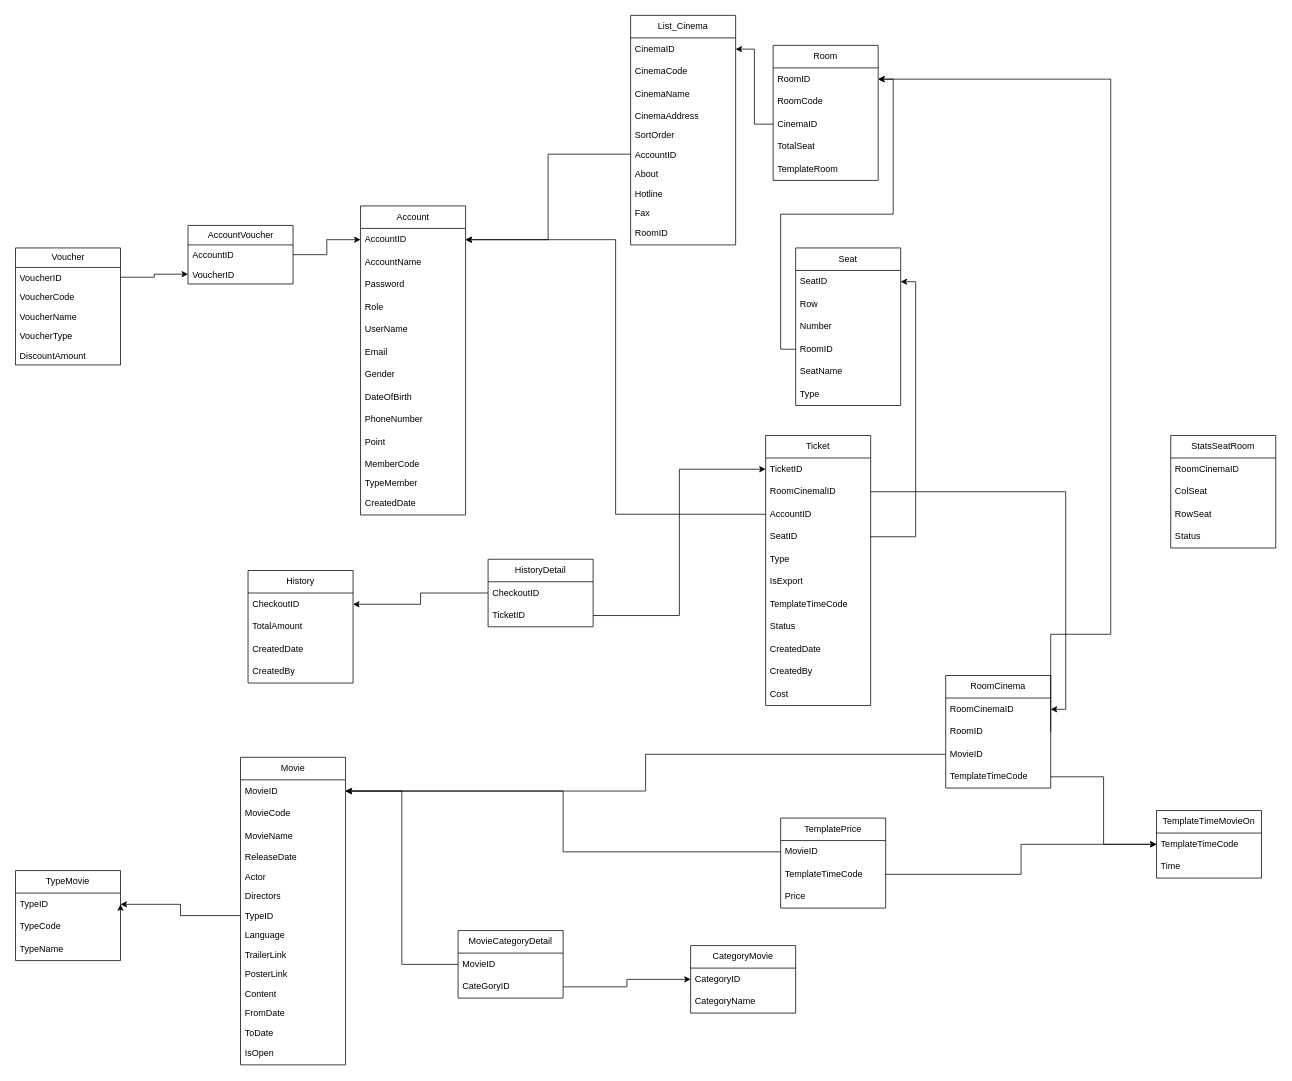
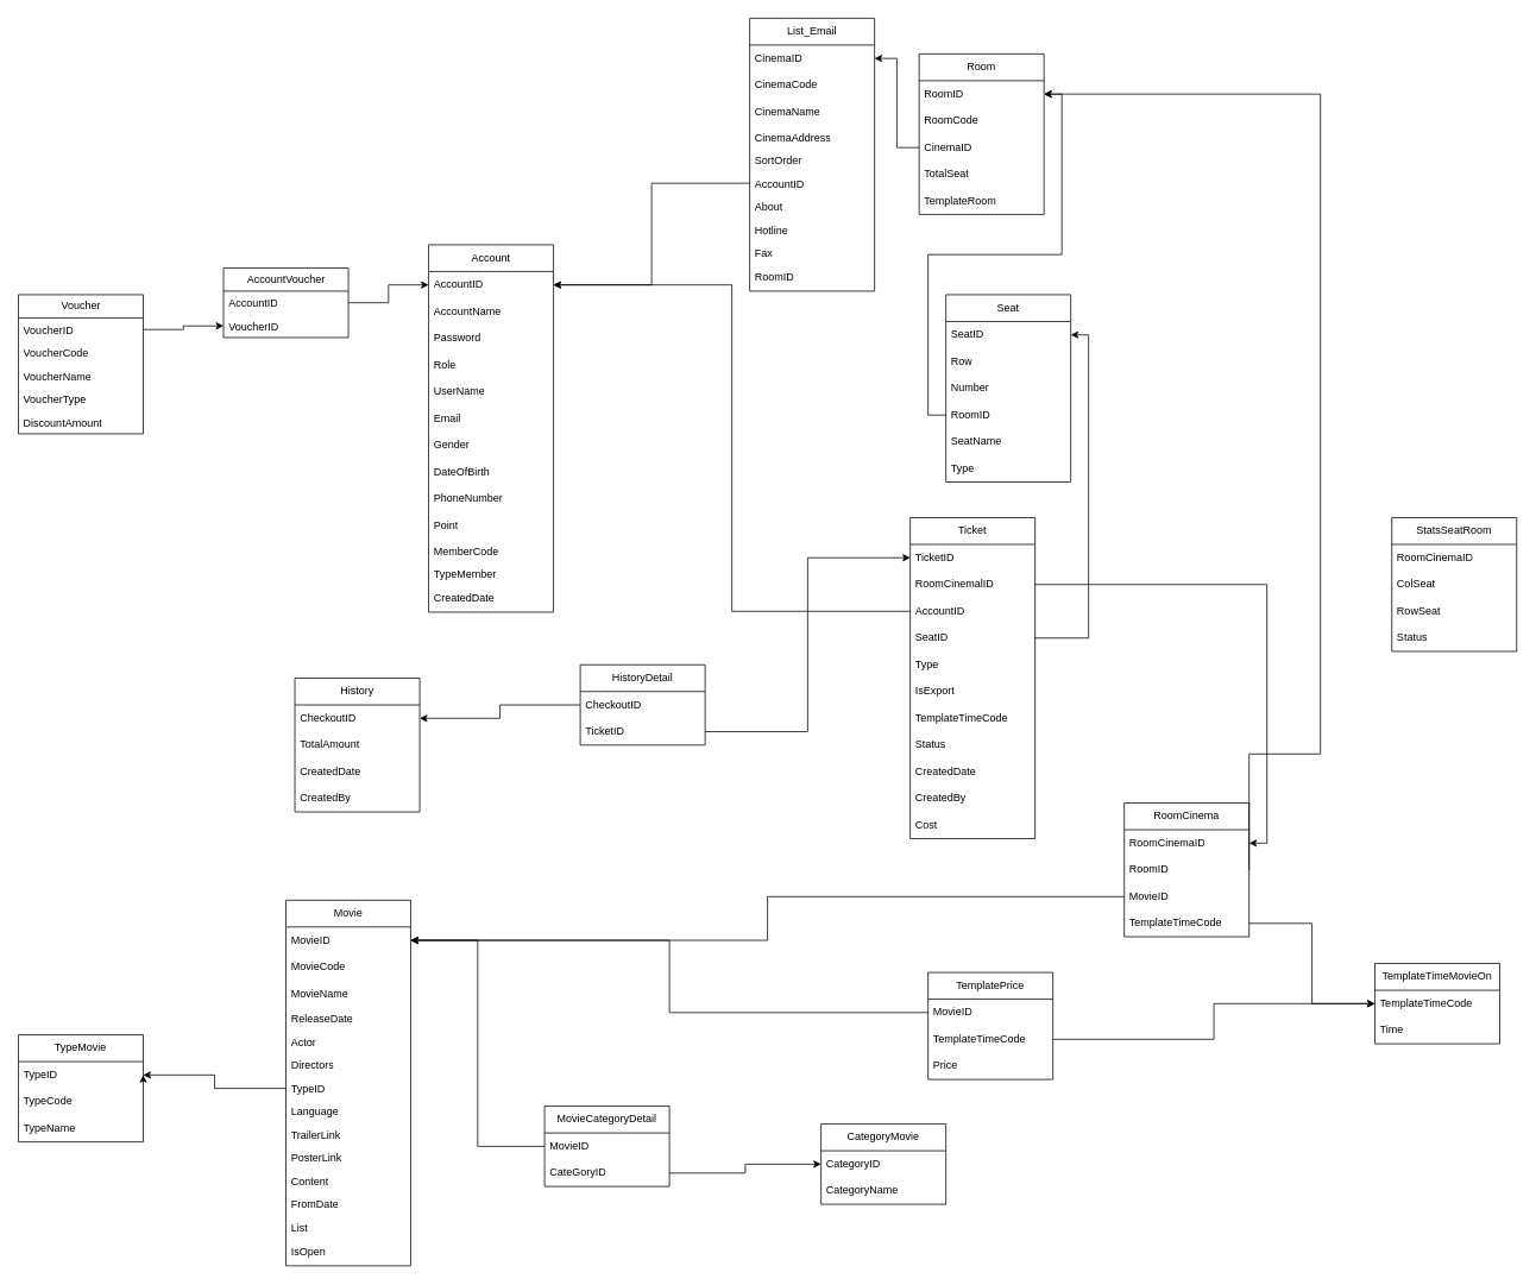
- <mxCell id="16" value="List_Cinema" style="swimlane;fontStyle=0;childLayout=stackLayout;horizontal=1;startSize=30;horizontalStack=0;resizeParent=1;resizeParentMax=0;resizeLast=0;collapsible=1;marginBottom=0;whiteSpace=wrap;html=1;" parent="1" vertex="1"><mxGeometry x="840" y="20" width="140" height="306" as="geometry" /></mxCell>
+ <mxCell id="16" value="List_Email" style="swimlane;fontStyle=0;childLayout=stackLayout;horizontal=1;startSize=30;horizontalStack=0;resizeParent=1;resizeParentMax=0;resizeLast=0;collapsible=1;marginBottom=0;whiteSpace=wrap;html=1;" parent="1" vertex="1"><mxGeometry x="840" y="20" width="140" height="306" as="geometry" /></mxCell>
- <mxCell id="41" value="ToDate" style="text;strokeColor=none;fillColor=none;align=left;verticalAlign=top;spacingLeft=4;spacingRight=4;overflow=hidden;rotatable=0;points=[[0,0.5],[1,0.5]];portConstraint=eastwest;whiteSpace=wrap;html=1;" parent="28" vertex="1"><mxGeometry y="354" width="140" height="26" as="geometry" /></mxCell>
+ <mxCell id="41" value="List" style="text;strokeColor=none;fillColor=none;align=left;verticalAlign=top;spacingLeft=4;spacingRight=4;overflow=hidden;rotatable=0;points=[[0,0.5],[1,0.5]];portConstraint=eastwest;whiteSpace=wrap;html=1;" parent="28" vertex="1"><mxGeometry y="354" width="140" height="26" as="geometry" /></mxCell>
